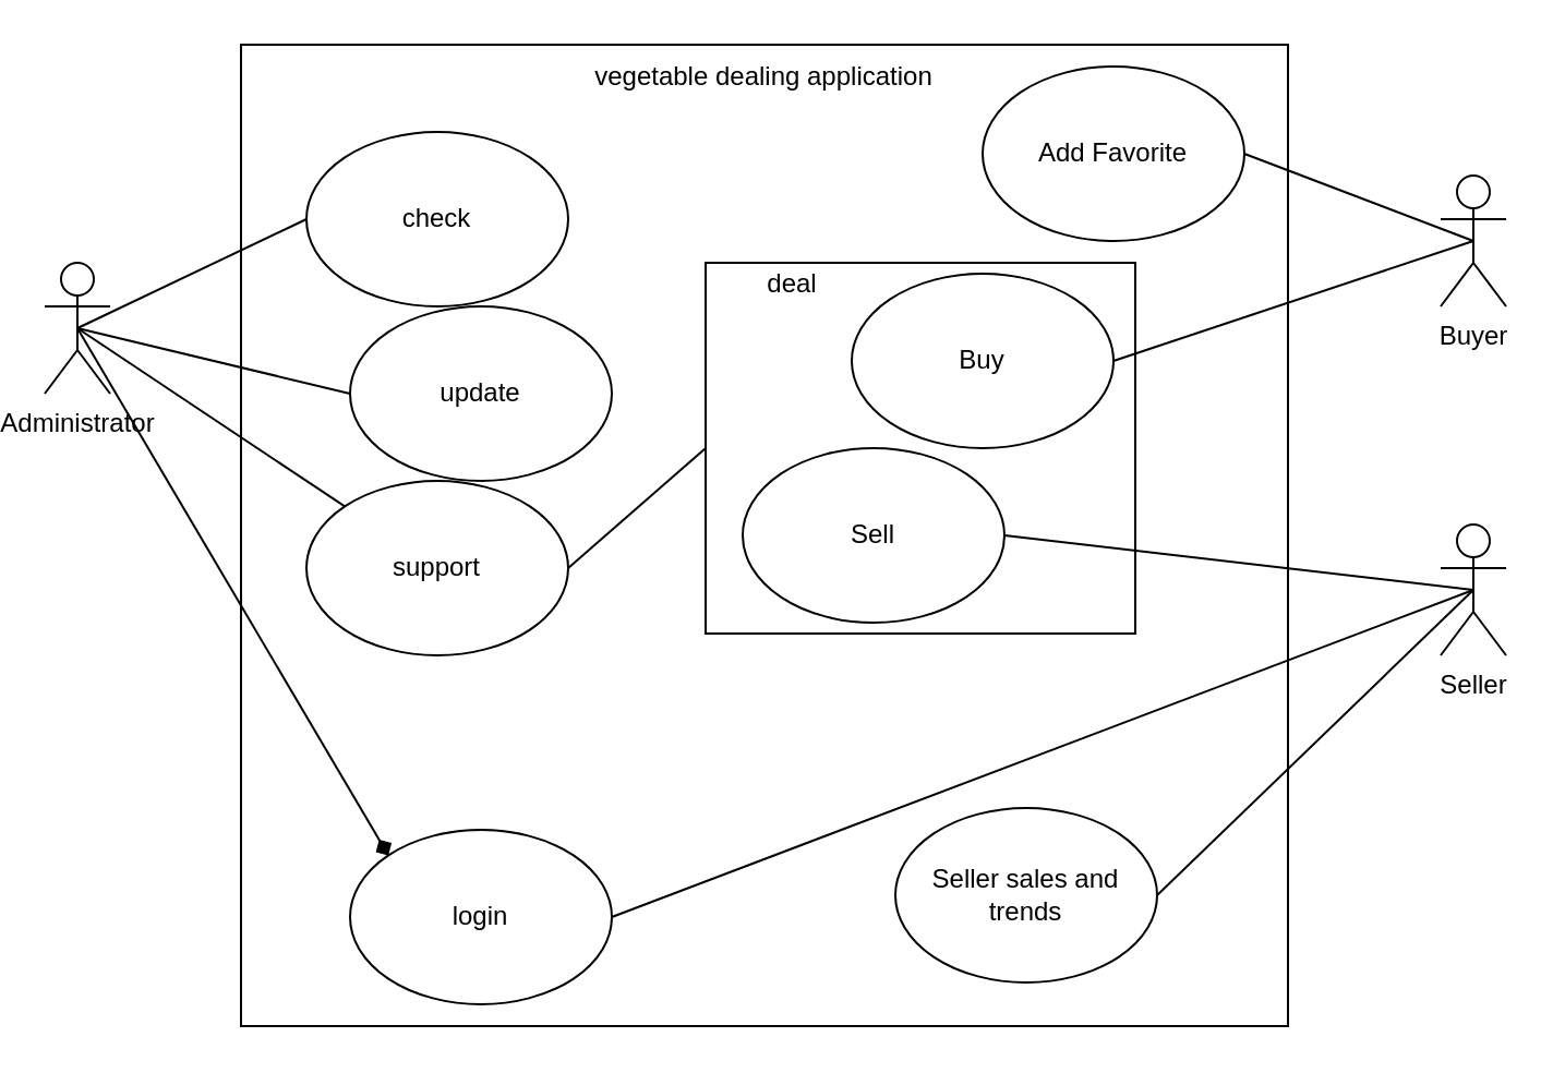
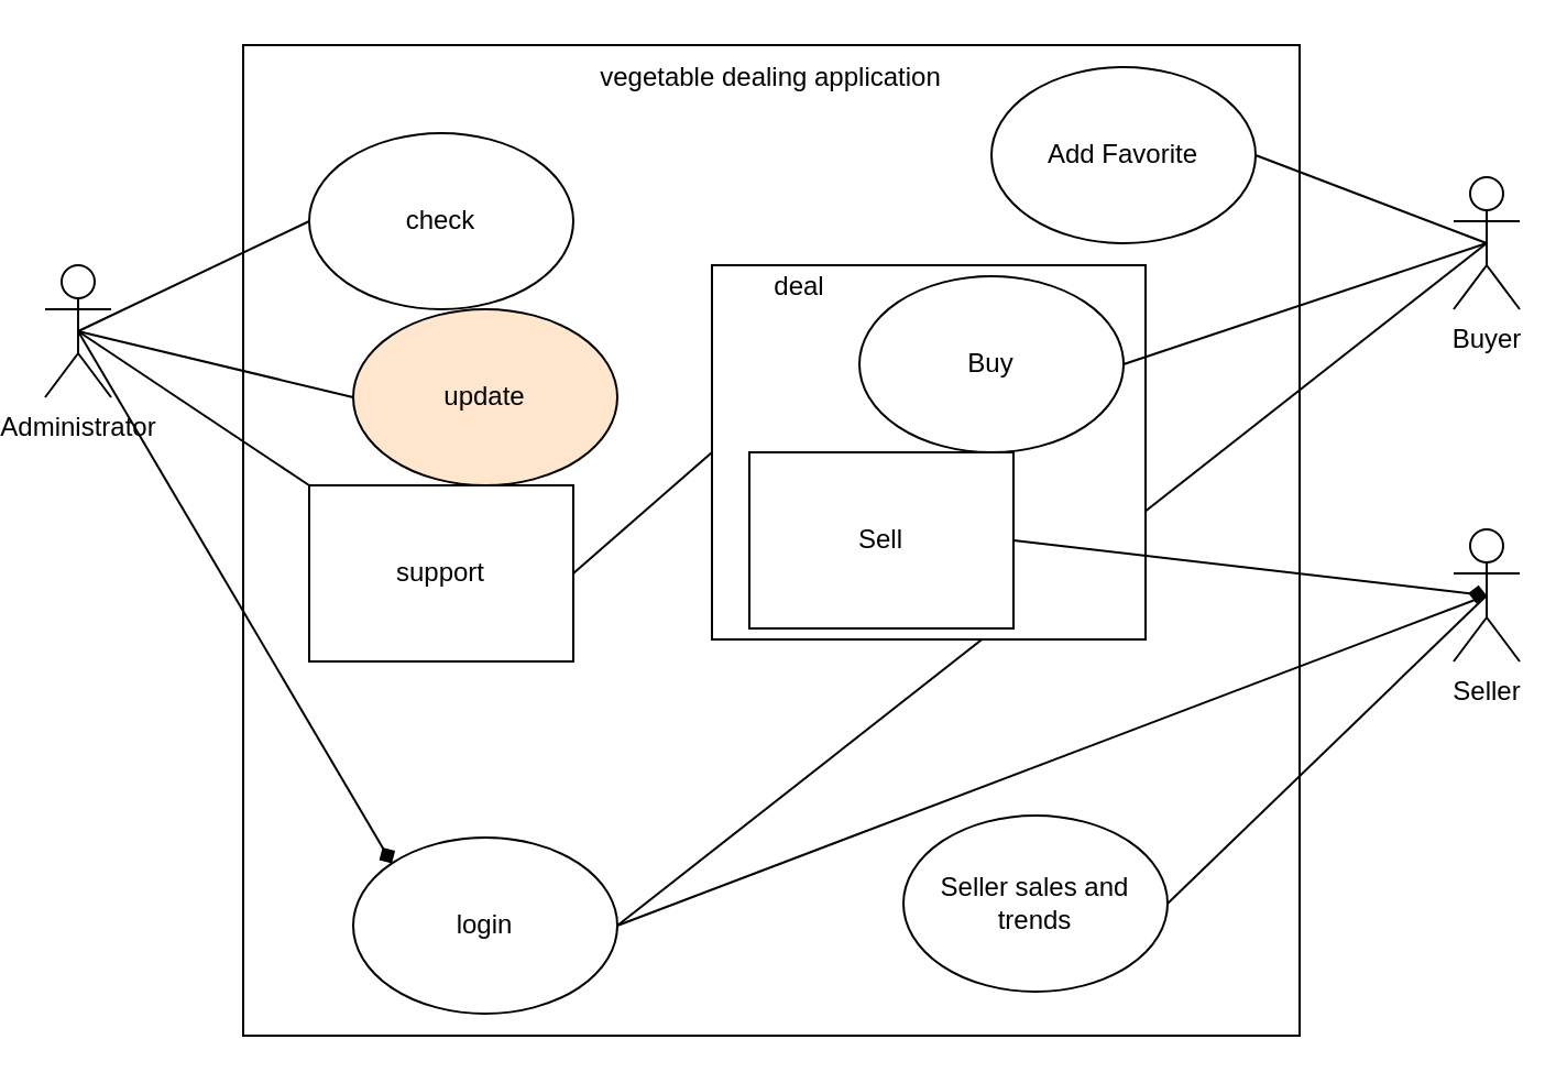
- <mxCell id="21" value="update" style="ellipse;whiteSpace=wrap;html=1;" parent="1" vertex="1"><mxGeometry x="160" y="140" width="120" height="80" as="geometry" /></mxCell>
+ <mxCell id="21" value="update" style="ellipse;whiteSpace=wrap;html=1;fillColor=#ffe6cc;" parent="1" vertex="1"><mxGeometry x="160" y="140" width="120" height="80" as="geometry" /></mxCell>
- <mxCell id="12" value="Sell" style="ellipse;whiteSpace=wrap;html=1;" parent="1" vertex="1"><mxGeometry x="340" y="205" width="120" height="80" as="geometry" /></mxCell>
+ <mxCell id="12" value="Sell" style="whiteSpace=wrap;html=1;rounded=0;" parent="1" vertex="1"><mxGeometry x="340" y="205" width="120" height="80" as="geometry" /></mxCell>
- <mxCell id="22" value="support" style="ellipse;whiteSpace=wrap;html=1;" parent="1" vertex="1"><mxGeometry x="140" y="220" width="120" height="80" as="geometry" /></mxCell>
+ <mxCell id="22" value="support" style="whiteSpace=wrap;html=1;rounded=0;" parent="1" vertex="1"><mxGeometry x="140" y="220" width="120" height="80" as="geometry" /></mxCell>
- <mxCell id="13" value="" style="endArrow=none;html=1;rounded=0;entryX=0.5;entryY=0.5;entryDx=0;entryDy=0;entryPerimeter=0;exitX=1;exitY=0.5;exitDx=0;exitDy=0;" parent="1" source="12" target="8" edge="1"><mxGeometry width="50" height="50" relative="1" as="geometry"><mxPoint x="310" y="270" as="sourcePoint" /><mxPoint x="360" y="220" as="targetPoint" /></mxGeometry></mxCell>
+ <mxCell id="13" value="" style="endArrow=diamond;html=1;rounded=0;entryX=0.5;entryY=0.5;entryDx=0;entryDy=0;entryPerimeter=0;exitX=1;exitY=0.5;exitDx=0;exitDy=0;" parent="1" source="12" target="8" edge="1"><mxGeometry width="50" height="50" relative="1" as="geometry"><mxPoint x="310" y="270" as="sourcePoint" /><mxPoint x="360" y="220" as="targetPoint" /></mxGeometry></mxCell>
+ <mxCell id="3" value="" style="endArrow=none;html=1;rounded=0;exitX=1;exitY=0.5;exitDx=0;exitDy=0;entryX=0.5;entryY=0.5;entryDx=0;entryDy=0;entryPerimeter=0;" parent="1" source="7" target="6" edge="1"><mxGeometry width="50" height="50" relative="1" as="geometry"><mxPoint x="332.426" y="361.716" as="sourcePoint" /><mxPoint x="555" y="270" as="targetPoint" /></mxGeometry></mxCell>
